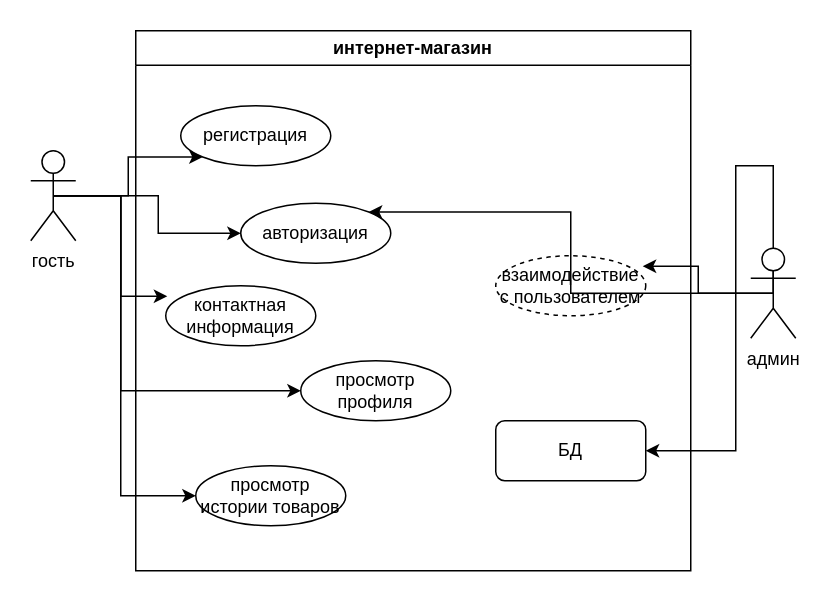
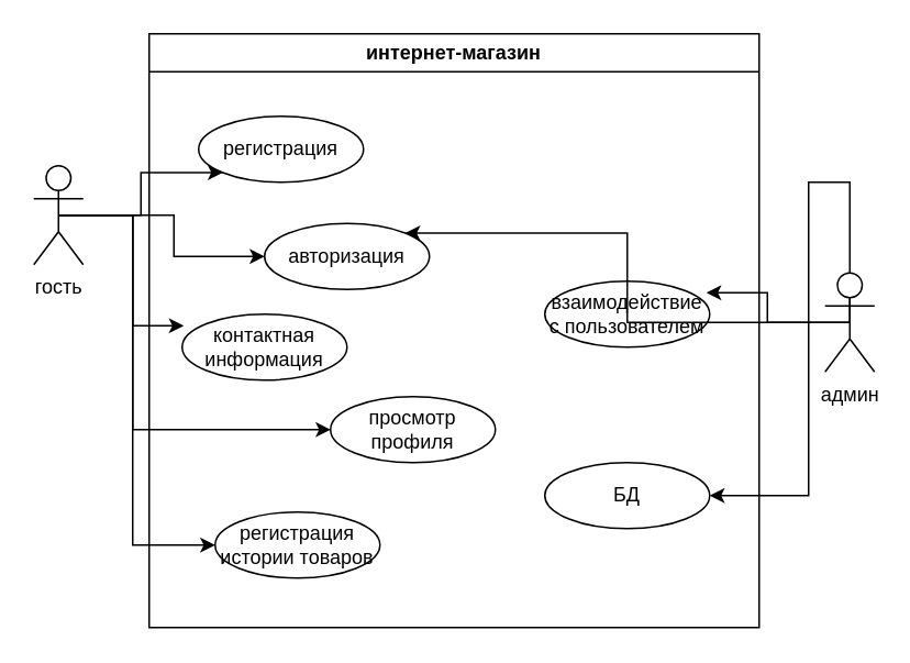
- <mxCell id="9" value="взаимодействие с пользователем" style="ellipse;whiteSpace=wrap;html=1;dashed=1;" vertex="1" parent="2"><mxGeometry x="240" y="150" width="100" height="40" as="geometry" /></mxCell>
+ <mxCell id="9" value="взаимодействие с пользователем" style="ellipse;whiteSpace=wrap;html=1;" vertex="1" parent="2"><mxGeometry x="240" y="150" width="100" height="40" as="geometry" /></mxCell>
- <mxCell id="8" value="БД" style="whiteSpace=wrap;html=1;rounded=1;" vertex="1" parent="2"><mxGeometry x="240" y="260" width="100" height="40" as="geometry" /></mxCell>
+ <mxCell id="8" value="БД" style="ellipse;whiteSpace=wrap;html=1;" vertex="1" parent="2"><mxGeometry x="240" y="260" width="100" height="40" as="geometry" /></mxCell>
- <mxCell id="5" value="просмотр истории товаров" style="ellipse;whiteSpace=wrap;html=1;" vertex="1" parent="2"><mxGeometry x="40" y="290" width="100" height="40" as="geometry" /></mxCell>
+ <mxCell id="5" value="регистрация истории товаров" style="ellipse;whiteSpace=wrap;html=1;" vertex="1" parent="2"><mxGeometry x="40" y="290" width="100" height="40" as="geometry" /></mxCell>
